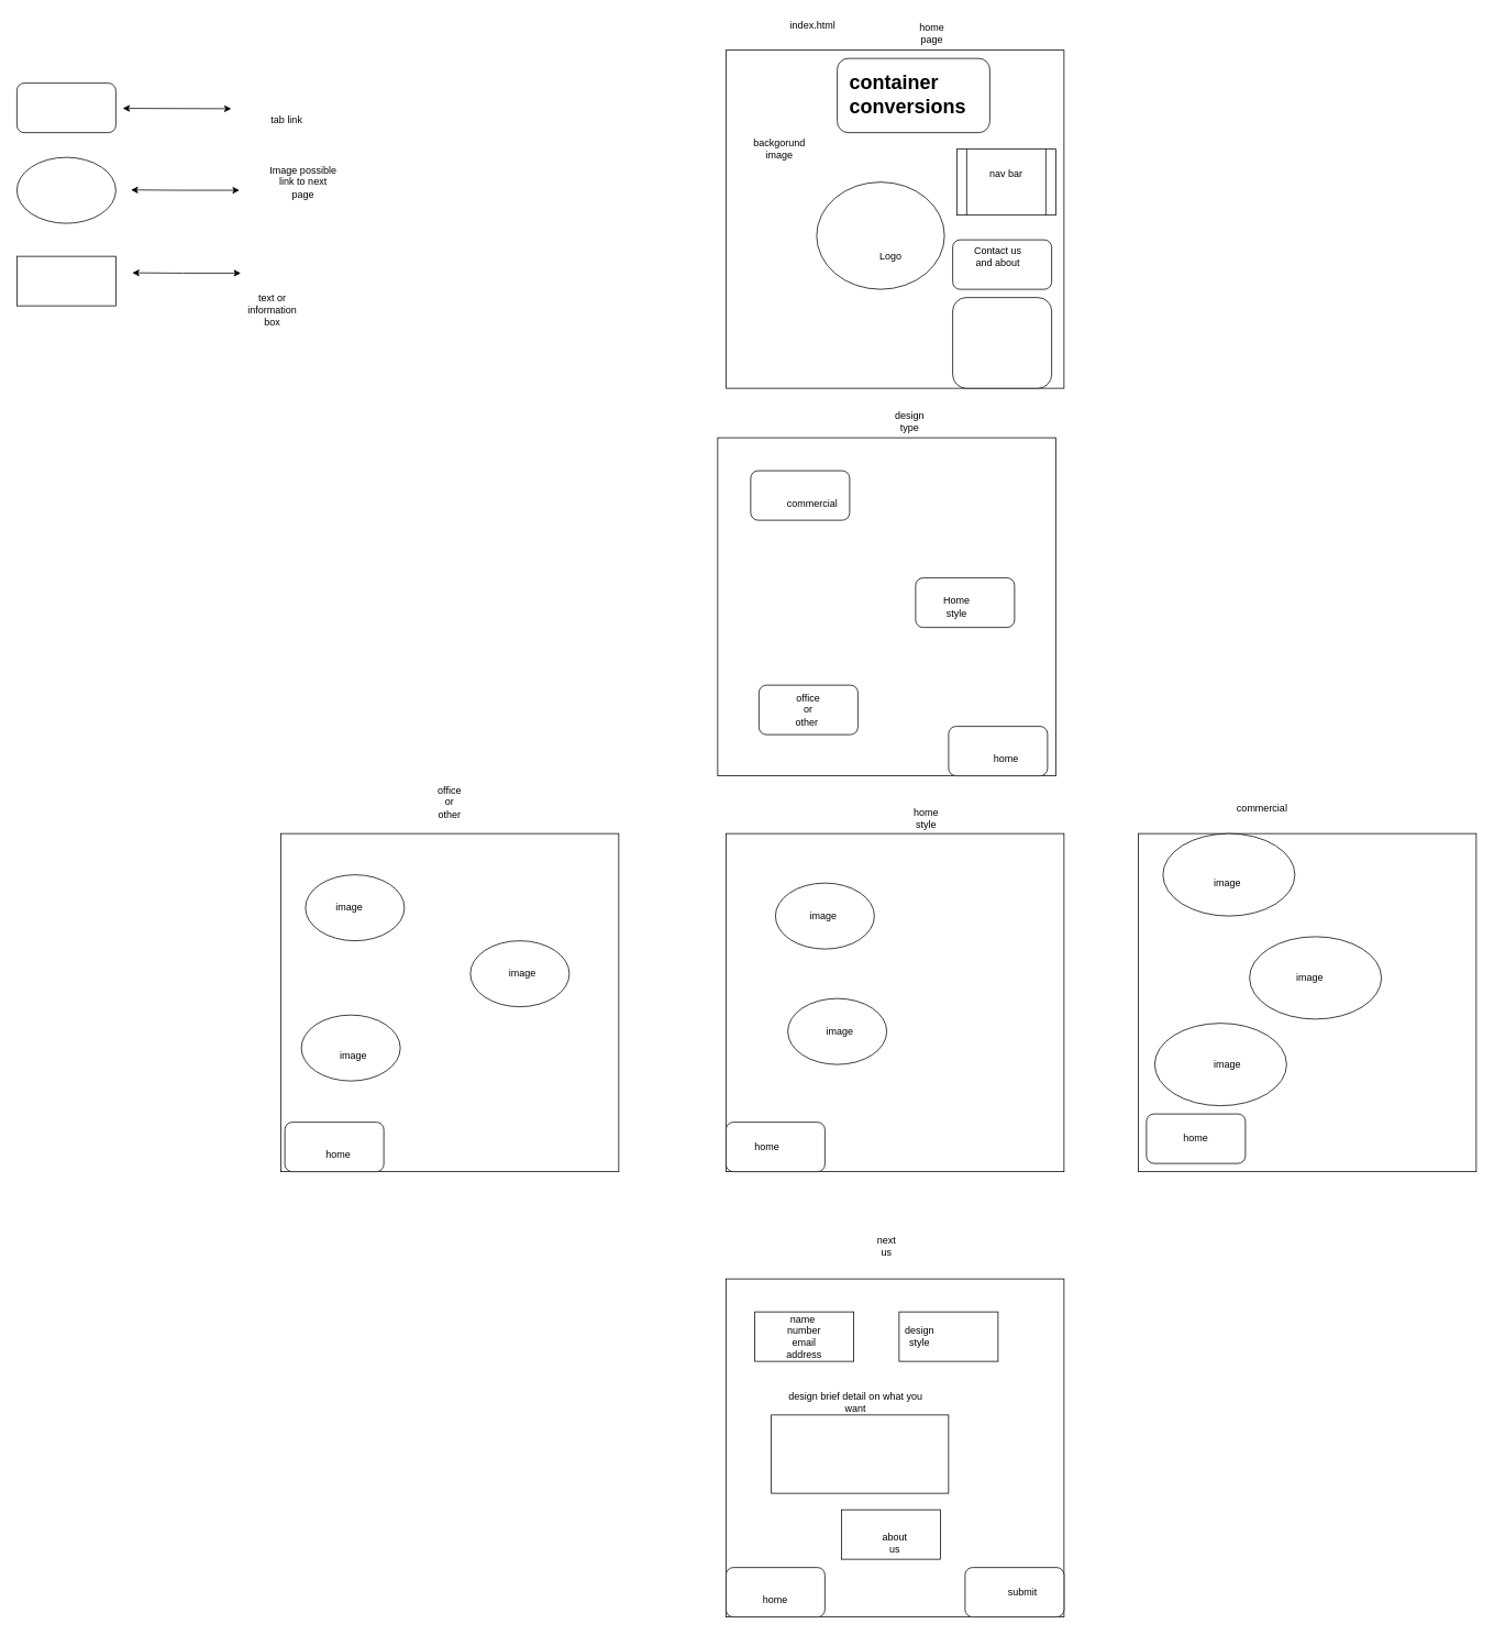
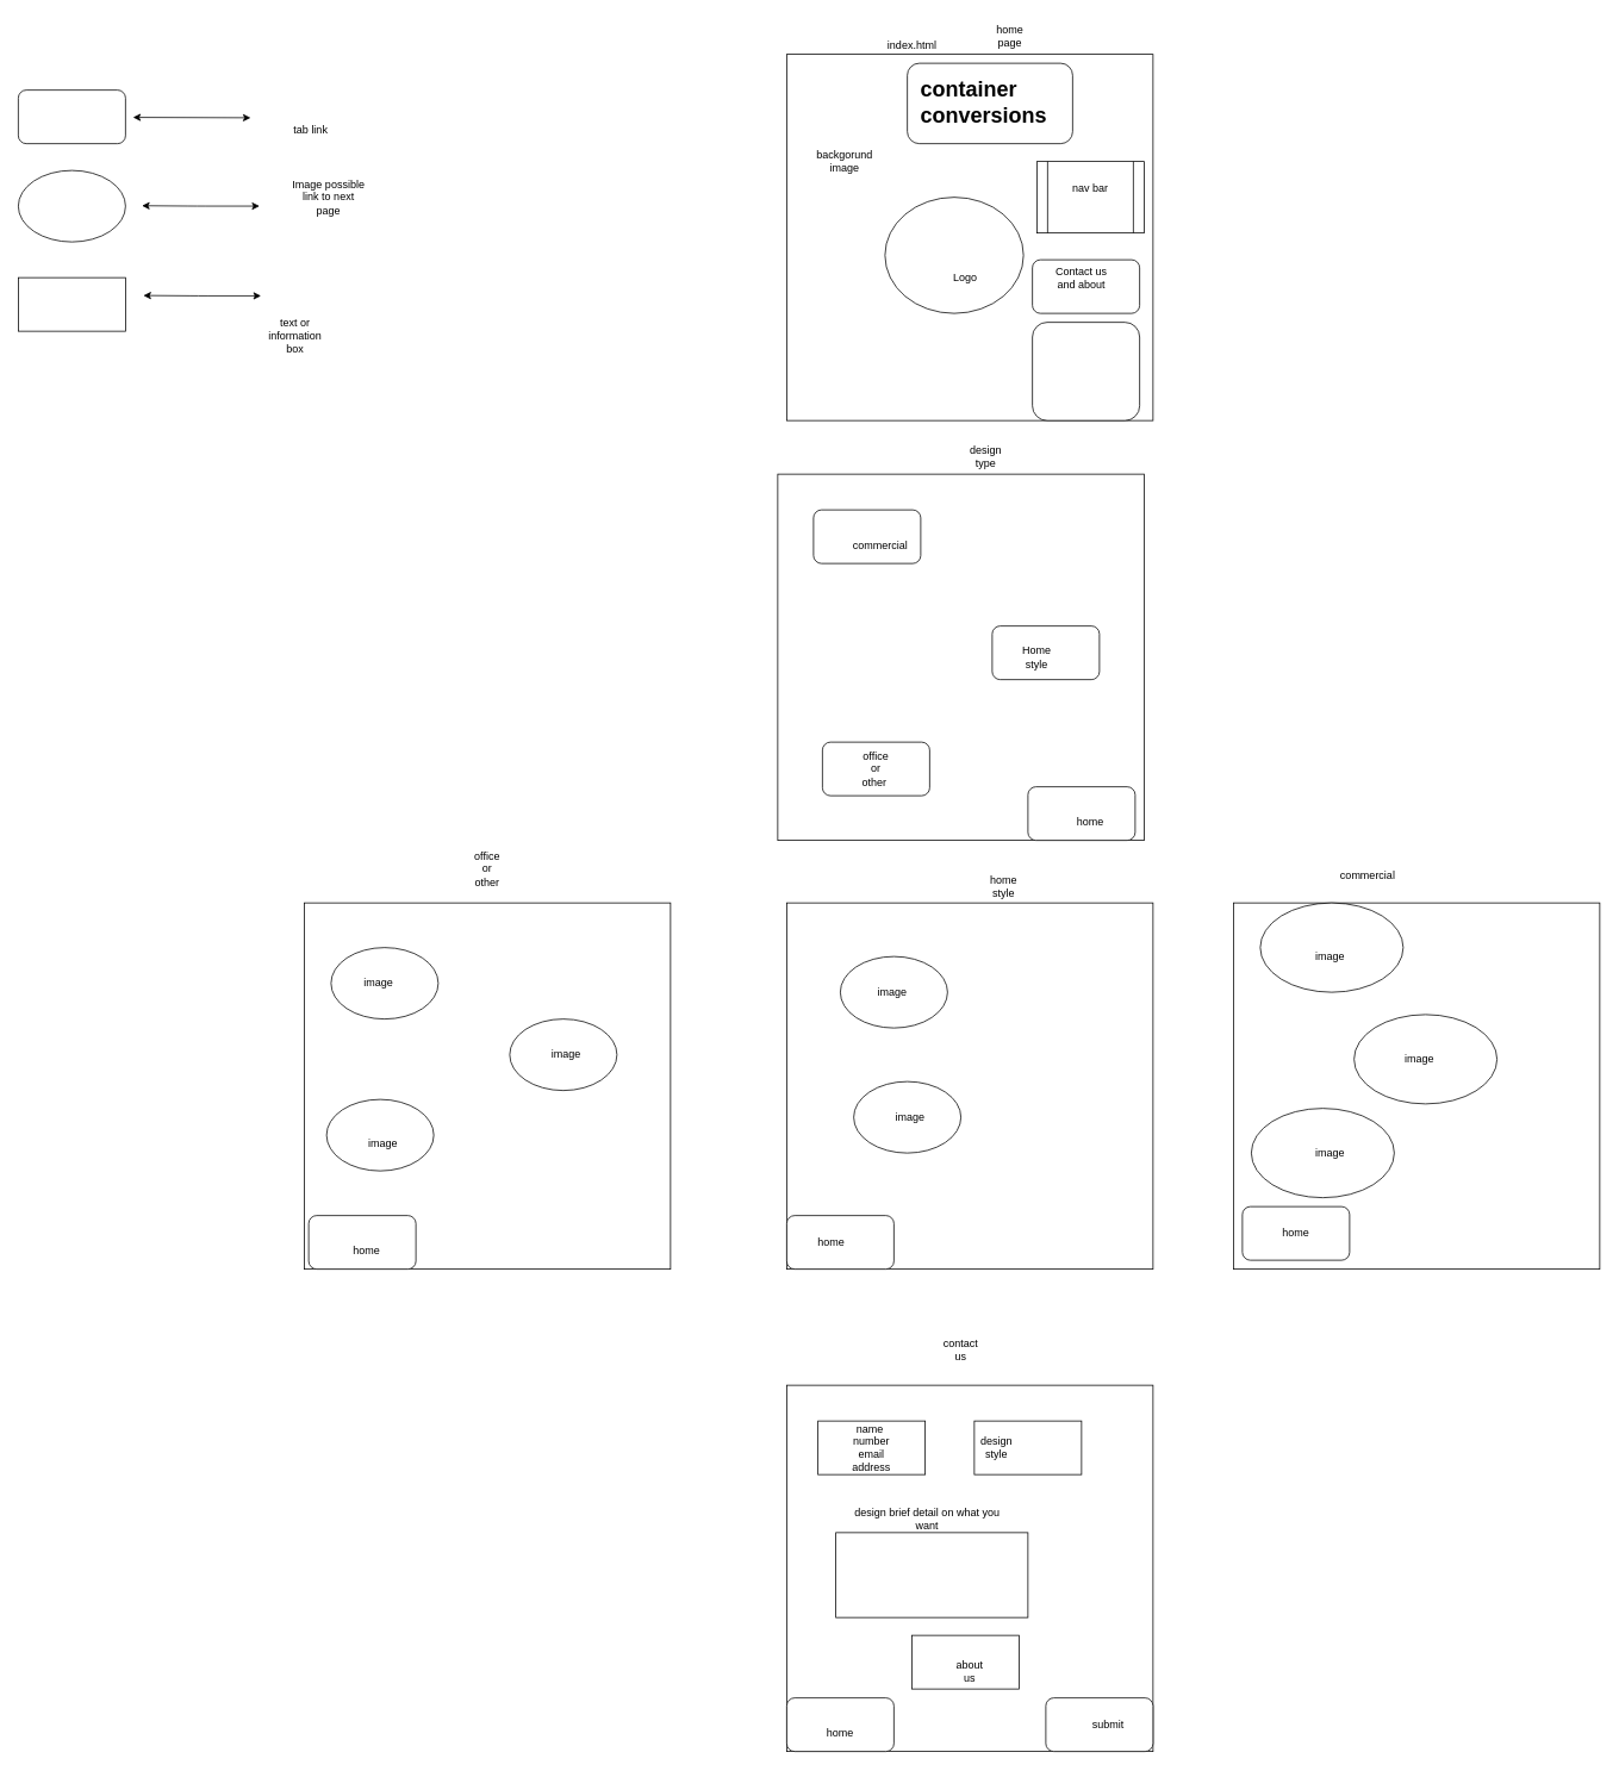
- <mxCell id="4" value="index.html" style="text;html=1;align=center;verticalAlign=middle;resizable=0;points=[];autosize=1;" parent="1" vertex="1"><mxGeometry x="950" y="20" width="70" height="20" as="geometry" /></mxCell>
+ <mxCell id="4" value="index.html" style="text;html=1;align=center;verticalAlign=middle;resizable=0;points=[];autosize=1;" parent="1" vertex="1"><mxGeometry x="985" y="40" width="70" height="20" as="geometry" /></mxCell>
- <mxCell id="65" value="next us" style="text;html=1;strokeColor=none;fillColor=none;align=center;verticalAlign=middle;whiteSpace=wrap;rounded=0;" parent="1" vertex="1"><mxGeometry x="1055" y="1500" width="40" height="20" as="geometry" /></mxCell>
+ <mxCell id="65" value="contact us" style="text;html=1;strokeColor=none;fillColor=none;align=center;verticalAlign=middle;whiteSpace=wrap;rounded=0;" parent="1" vertex="1"><mxGeometry x="1055" y="1500" width="40" height="20" as="geometry" /></mxCell>
